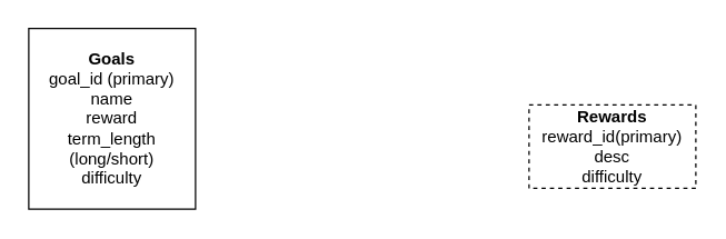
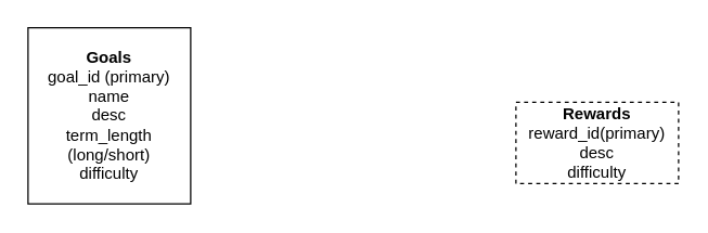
- <mxCell id="2" value="&lt;b&gt;Goals&lt;/b&gt;&lt;br&gt;goal_id (primary)&lt;br&gt;name&lt;br&gt;reward&lt;br&gt;term_length (long/short)&lt;br&gt;difficulty" style="rounded=0;whiteSpace=wrap;html=1;" vertex="1" parent="1"><mxGeometry x="20" y="20" width="120" height="130" as="geometry" /></mxCell>
+ <mxCell id="2" value="&lt;b&gt;Goals&lt;/b&gt;&lt;br&gt;goal_id (primary)&lt;br&gt;name&lt;br&gt;desc&lt;br&gt;term_length (long/short)&lt;br&gt;difficulty" style="rounded=0;whiteSpace=wrap;html=1;" vertex="1" parent="1"><mxGeometry x="20" y="20" width="120" height="130" as="geometry" /></mxCell>
